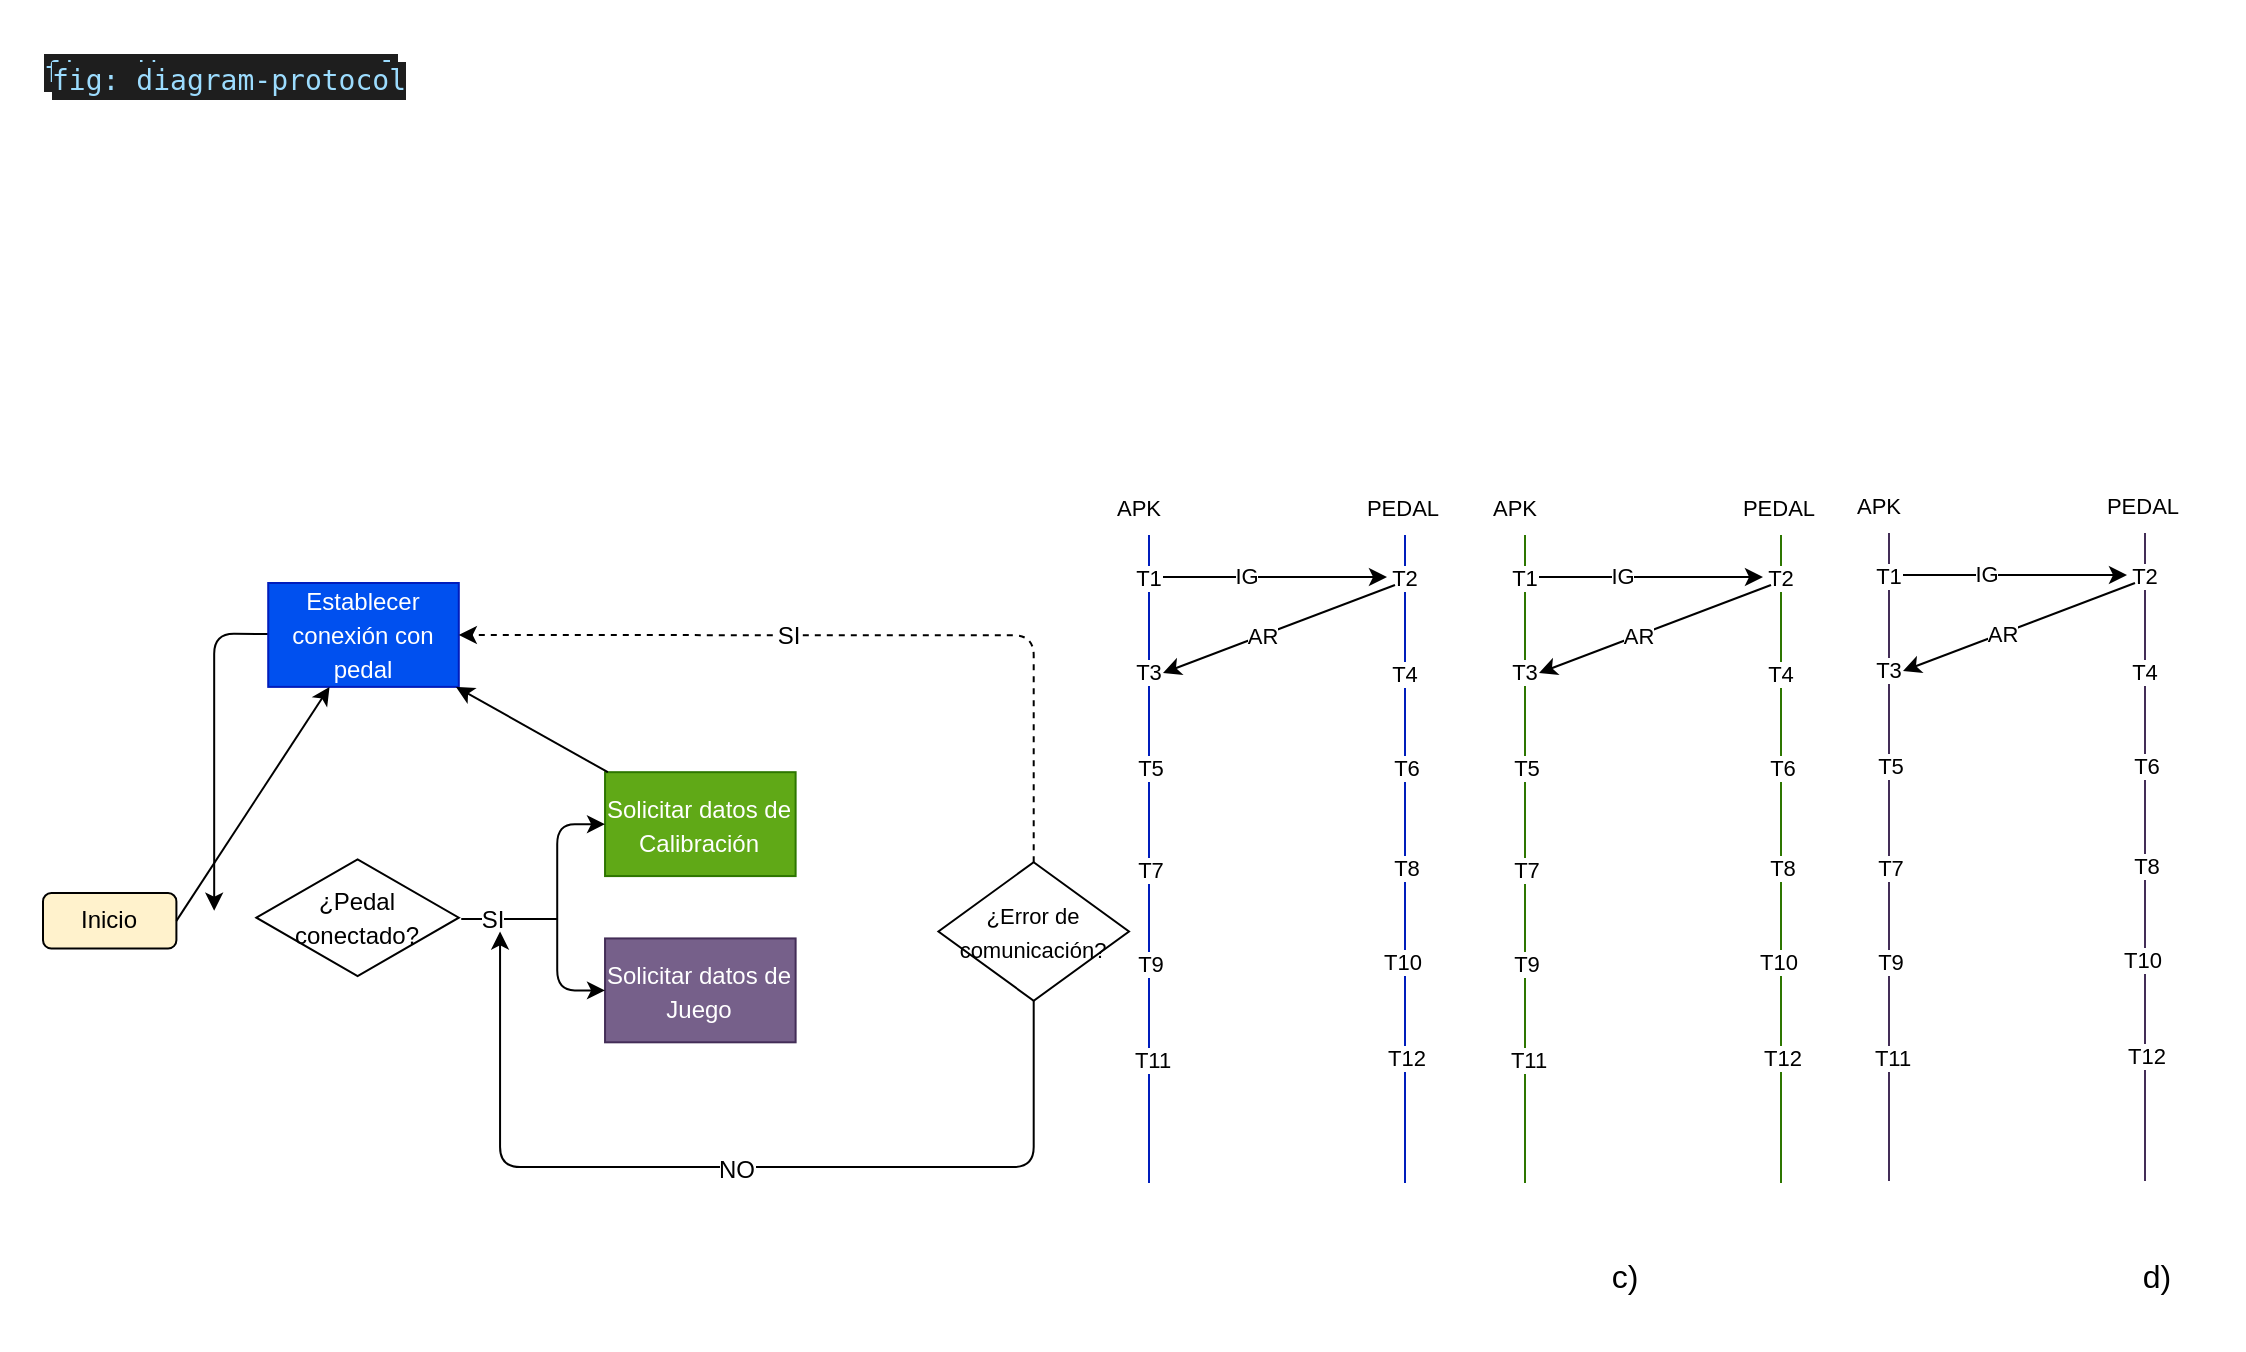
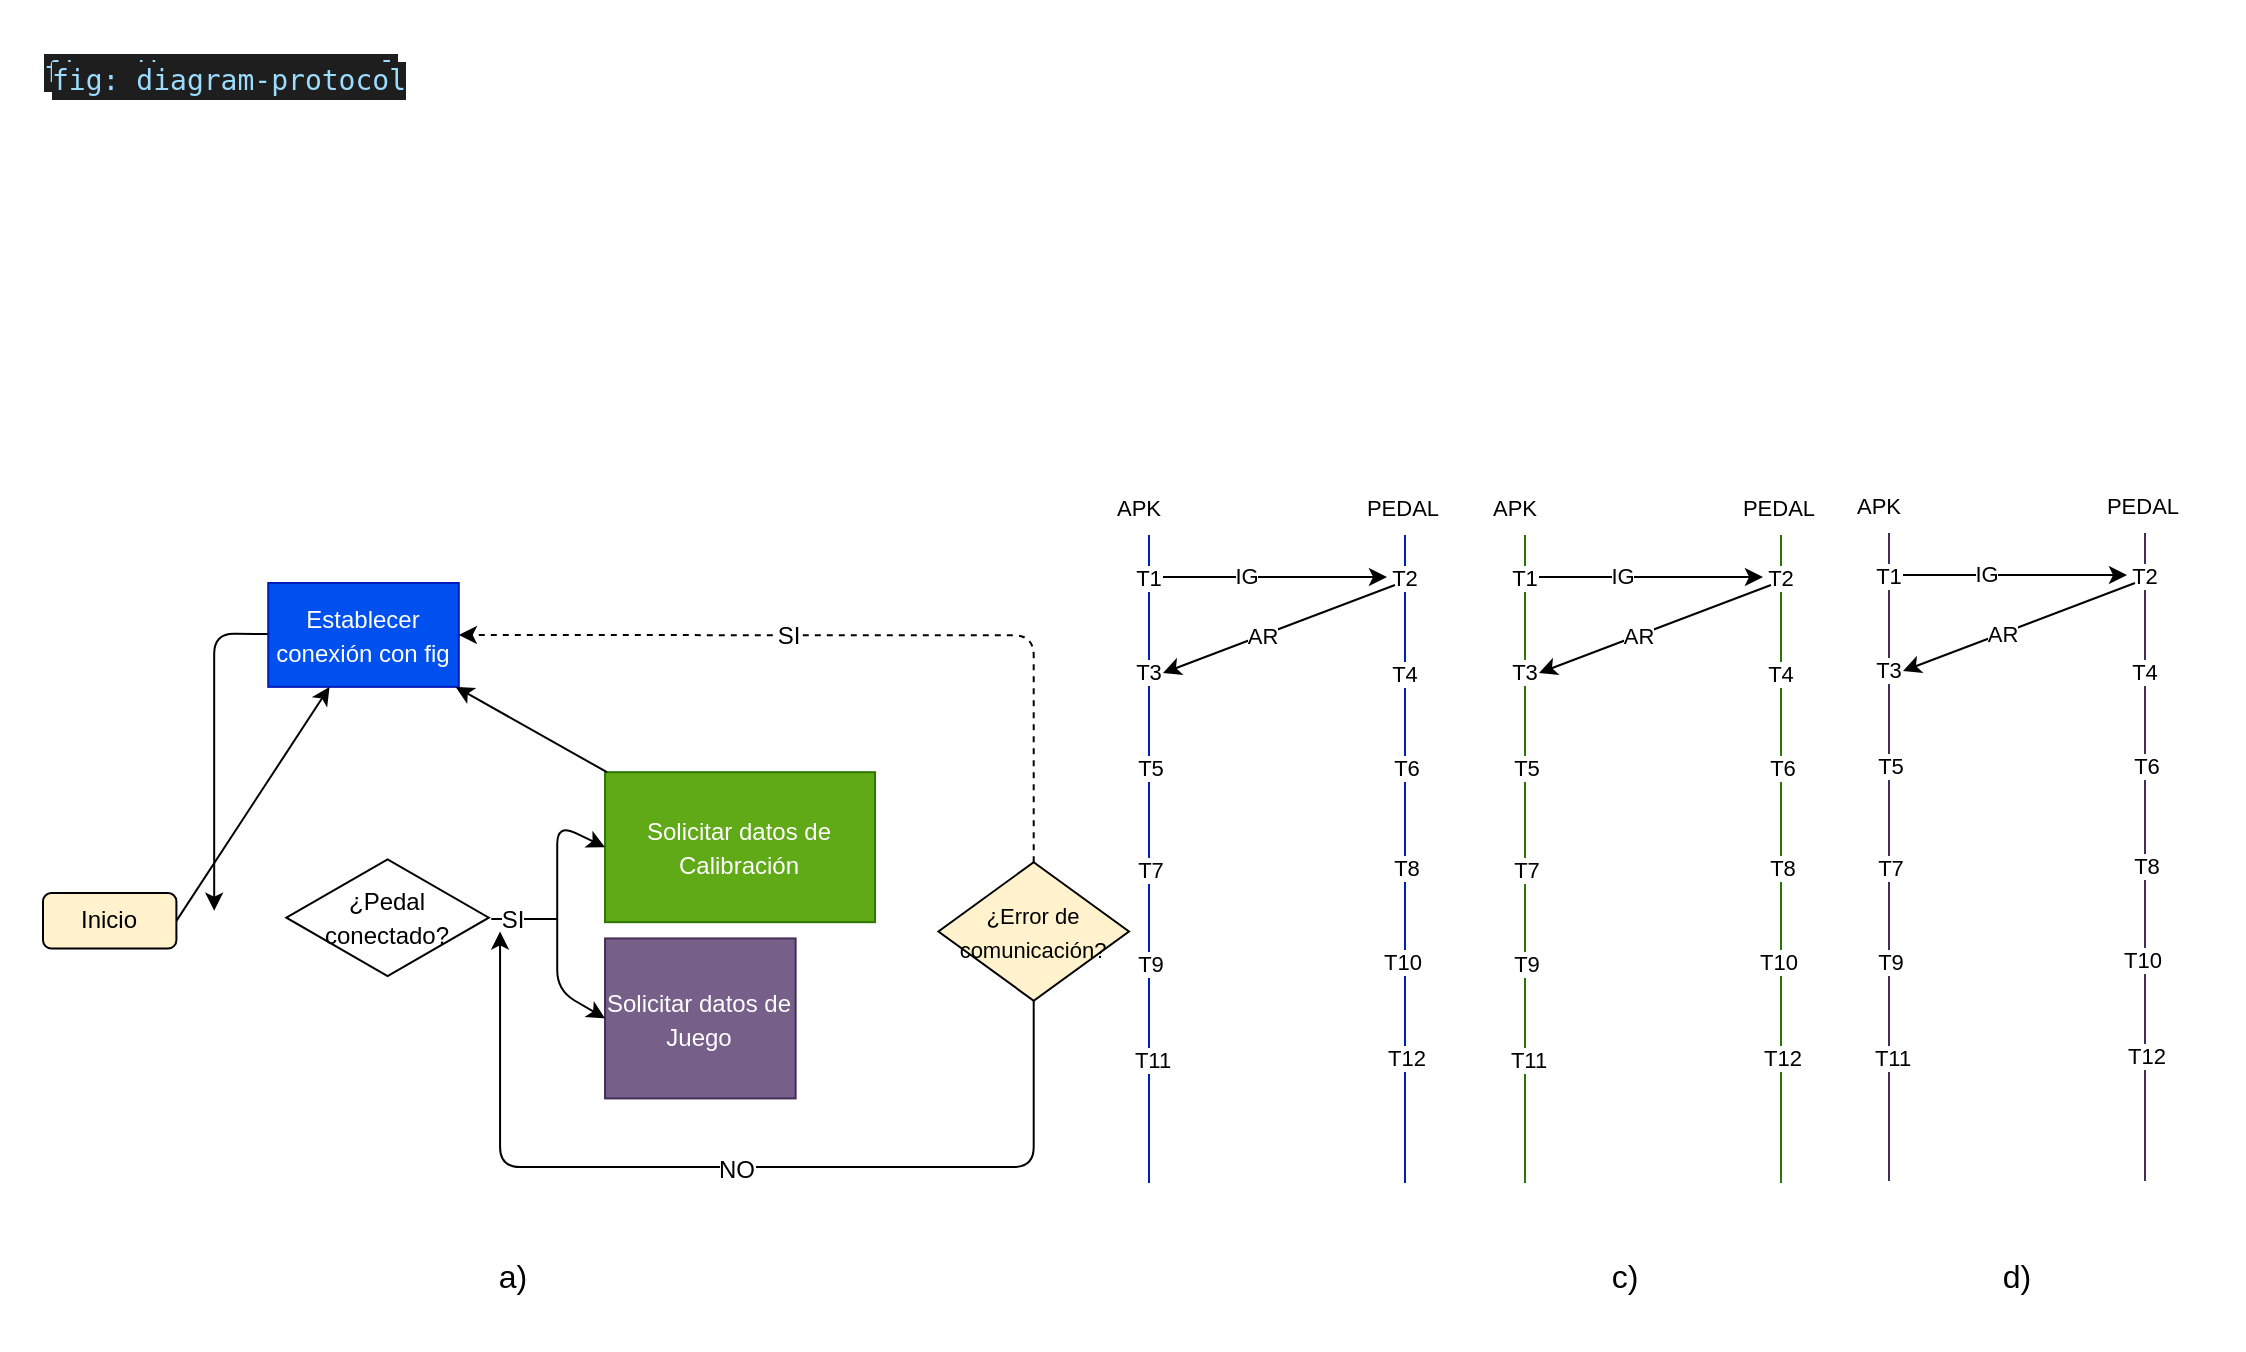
- <mxCell id="8" value="&lt;font style=&quot;font-size: 12px;&quot;&gt;Establecer conexión con pedal&lt;/font&gt;" style="whiteSpace=wrap;html=1;fontSize=14;fillColor=#0050ef;fontColor=#ffffff;strokeColor=#001DBC;" parent="4" vertex="1"><mxGeometry x="27.027" width="95.293" height="51.95" as="geometry" /></mxCell>
+ <mxCell id="8" value="&lt;font style=&quot;font-size: 12px;&quot;&gt;Establecer conexión con fig&lt;/font&gt;" style="whiteSpace=wrap;html=1;fontSize=14;fillColor=#0050ef;fontColor=#ffffff;strokeColor=#001DBC;" parent="4" vertex="1"><mxGeometry x="27.027" width="95.293" height="51.95" as="geometry" /></mxCell>
- <mxCell id="6" value="&lt;font style=&quot;font-size: 12px;&quot;&gt;Solicitar datos de Calibración&lt;/font&gt;" style="whiteSpace=wrap;html=1;fontSize=14;fillColor=#60a917;fontColor=#ffffff;strokeColor=#2D7600;" parent="4" vertex="1"><mxGeometry x="195.433" y="94.593" width="95.293" height="51.95" as="geometry" /></mxCell>
+ <mxCell id="6" value="&lt;font style=&quot;font-size: 12px;&quot;&gt;Solicitar datos de Calibración&lt;/font&gt;" style="whiteSpace=wrap;html=1;fontSize=14;fillColor=#60a917;fontColor=#ffffff;strokeColor=#2D7600;" parent="4" vertex="1"><mxGeometry x="195.433" y="94.593" width="135" height="75" as="geometry" /></mxCell>
- <mxCell id="5" value="&lt;font style=&quot;font-size: 12px;&quot;&gt;¿Pedal conectado?&lt;/font&gt;" style="html=1;whiteSpace=wrap;aspect=fixed;shape=isoRectangle;fontSize=14;" parent="4" vertex="1"><mxGeometry x="21.105" y="137.001" width="101.218" height="60.737" as="geometry" /></mxCell>
+ <mxCell id="5" value="&lt;font style=&quot;font-size: 12px;&quot;&gt;¿Pedal conectado?&lt;/font&gt;" style="html=1;whiteSpace=wrap;aspect=fixed;shape=isoRectangle;fontSize=14;" parent="4" vertex="1"><mxGeometry x="36.105" y="137.001" width="101.218" height="60.737" as="geometry" /></mxCell>
- <mxCell id="17" value="&lt;font style=&quot;font-size: 11px;&quot;&gt;¿Error de comunicación?&lt;/font&gt;" style="rhombus;whiteSpace=wrap;html=1;fontSize=14;" parent="4" vertex="1"><mxGeometry x="362.12" y="139.612" width="95.293" height="69.267" as="geometry" /></mxCell>
+ <mxCell id="17" value="&lt;font style=&quot;font-size: 11px;&quot;&gt;¿Error de comunicación?&lt;/font&gt;" style="rhombus;whiteSpace=wrap;html=1;fontSize=14;fillColor=#fff2cc;" parent="4" vertex="1"><mxGeometry x="362.12" y="139.612" width="95.293" height="69.267" as="geometry" /></mxCell>
- <mxCell id="9" value="&lt;font style=&quot;font-size: 12px;&quot;&gt;Solicitar datos de Juego&lt;/font&gt;" style="whiteSpace=wrap;html=1;fontSize=14;fillColor=#76608a;fontColor=#ffffff;strokeColor=#432D57;" parent="4" vertex="1"><mxGeometry x="195.433" y="177.714" width="95.293" height="51.95" as="geometry" /></mxCell>
+ <mxCell id="9" value="&lt;font style=&quot;font-size: 12px;&quot;&gt;Solicitar datos de Juego&lt;/font&gt;" style="whiteSpace=wrap;html=1;fontSize=14;fillColor=#76608a;fontColor=#ffffff;strokeColor=#432D57;" parent="4" vertex="1"><mxGeometry x="195.433" y="177.714" width="95.293" height="80" as="geometry" /></mxCell>
+ <mxCell id="83" value="&lt;font style=&quot;font-size: 16px;&quot;&gt;a)&lt;/font&gt;" style="text;html=1;align=center;verticalAlign=middle;resizable=0;points=[];autosize=1;strokeColor=none;fillColor=none;fontSize=11;" parent="1" vertex="1"><mxGeometry x="238" y="622" width="36" height="32" as="geometry" /></mxCell>
- <mxCell id="85" value="&lt;font style=&quot;font-size: 16px;&quot;&gt;d)&lt;/font&gt;" style="text;html=1;align=center;verticalAlign=middle;resizable=0;points=[];autosize=1;strokeColor=none;fillColor=none;fontSize=11;" parent="1" vertex="1"><mxGeometry x="1060" y="622" width="36" height="32" as="geometry" /></mxCell>
+ <mxCell id="85" value="&lt;font style=&quot;font-size: 16px;&quot;&gt;d)&lt;/font&gt;" style="text;html=1;align=center;verticalAlign=middle;resizable=0;points=[];autosize=1;strokeColor=none;fillColor=none;fontSize=11;" parent="1" vertex="1"><mxGeometry x="990" y="622" width="36" height="32" as="geometry" /></mxCell>
